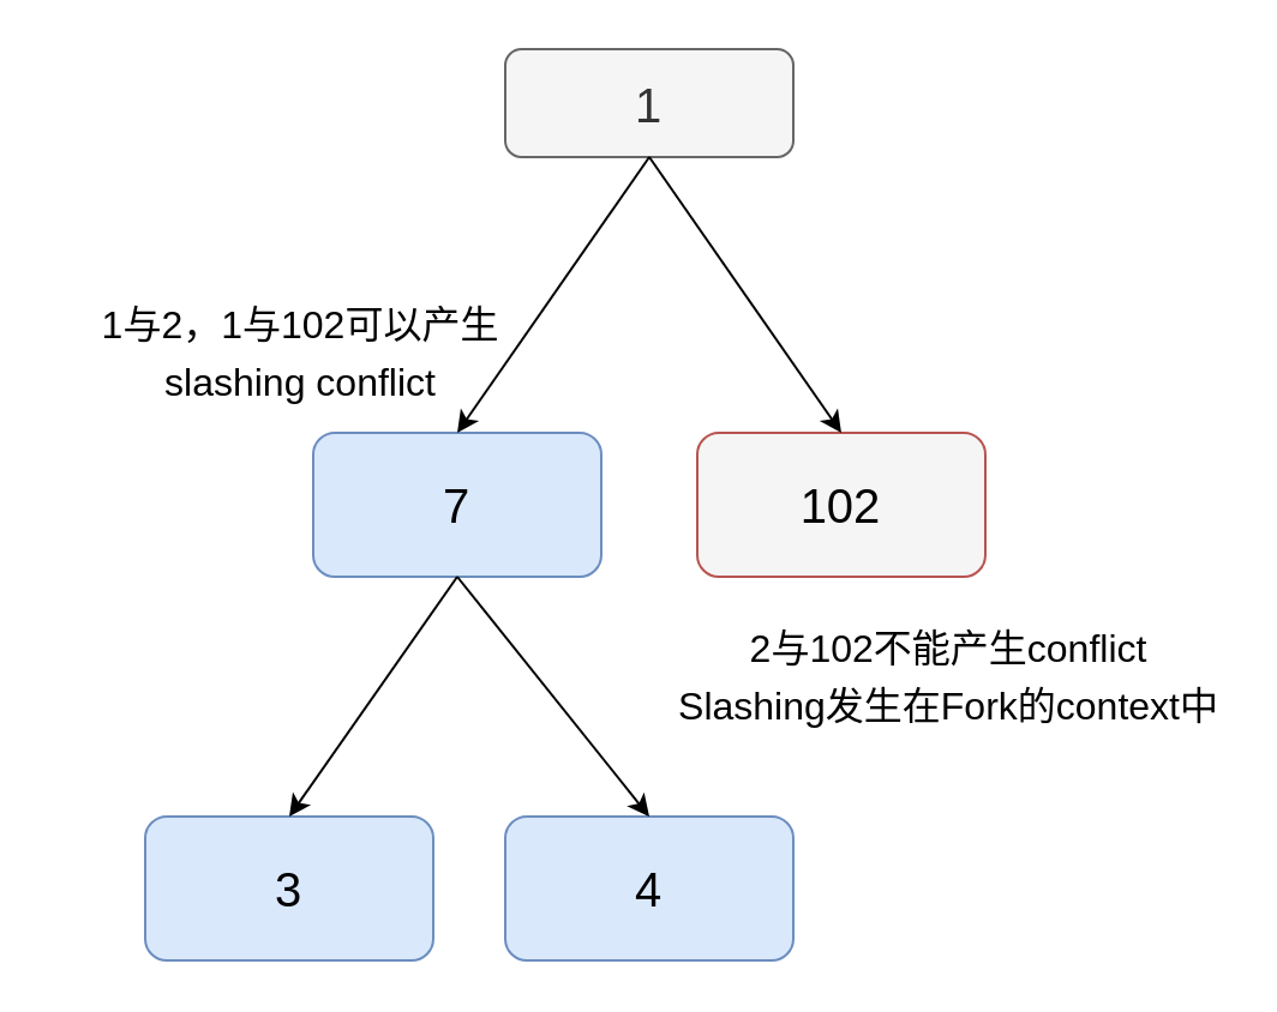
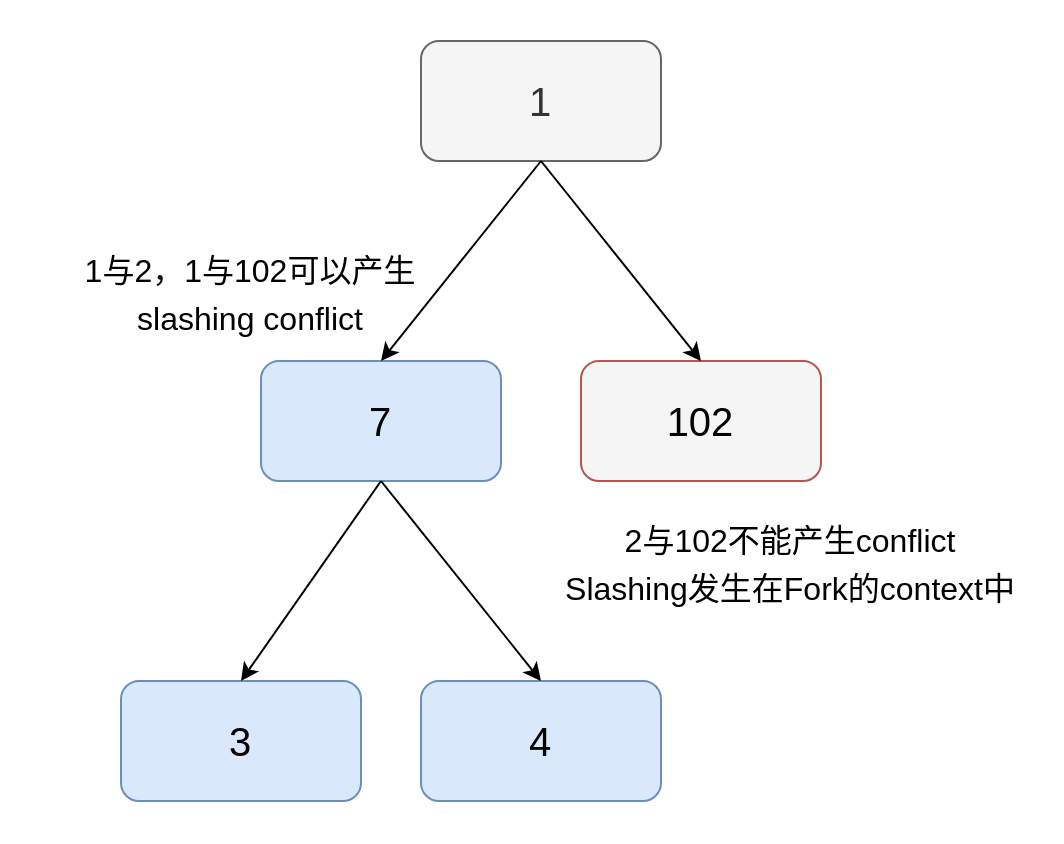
- <mxCell id="2" value="&lt;font style=&quot;font-size: 20px;&quot;&gt;1&lt;/font&gt;" style="rounded=1;whiteSpace=wrap;html=1;fillColor=#f5f5f5;fontColor=#333333;strokeColor=#666666;" vertex="1" parent="1"><mxGeometry x="210" y="20" width="120" height="45" as="geometry" /></mxCell>
+ <mxCell id="2" value="&lt;font style=&quot;font-size: 20px;&quot;&gt;1&lt;/font&gt;" style="rounded=1;whiteSpace=wrap;html=1;fillColor=#f5f5f5;fontColor=#333333;strokeColor=#666666;" vertex="1" parent="1"><mxGeometry x="210" y="20" width="120" height="60" as="geometry" /></mxCell>
